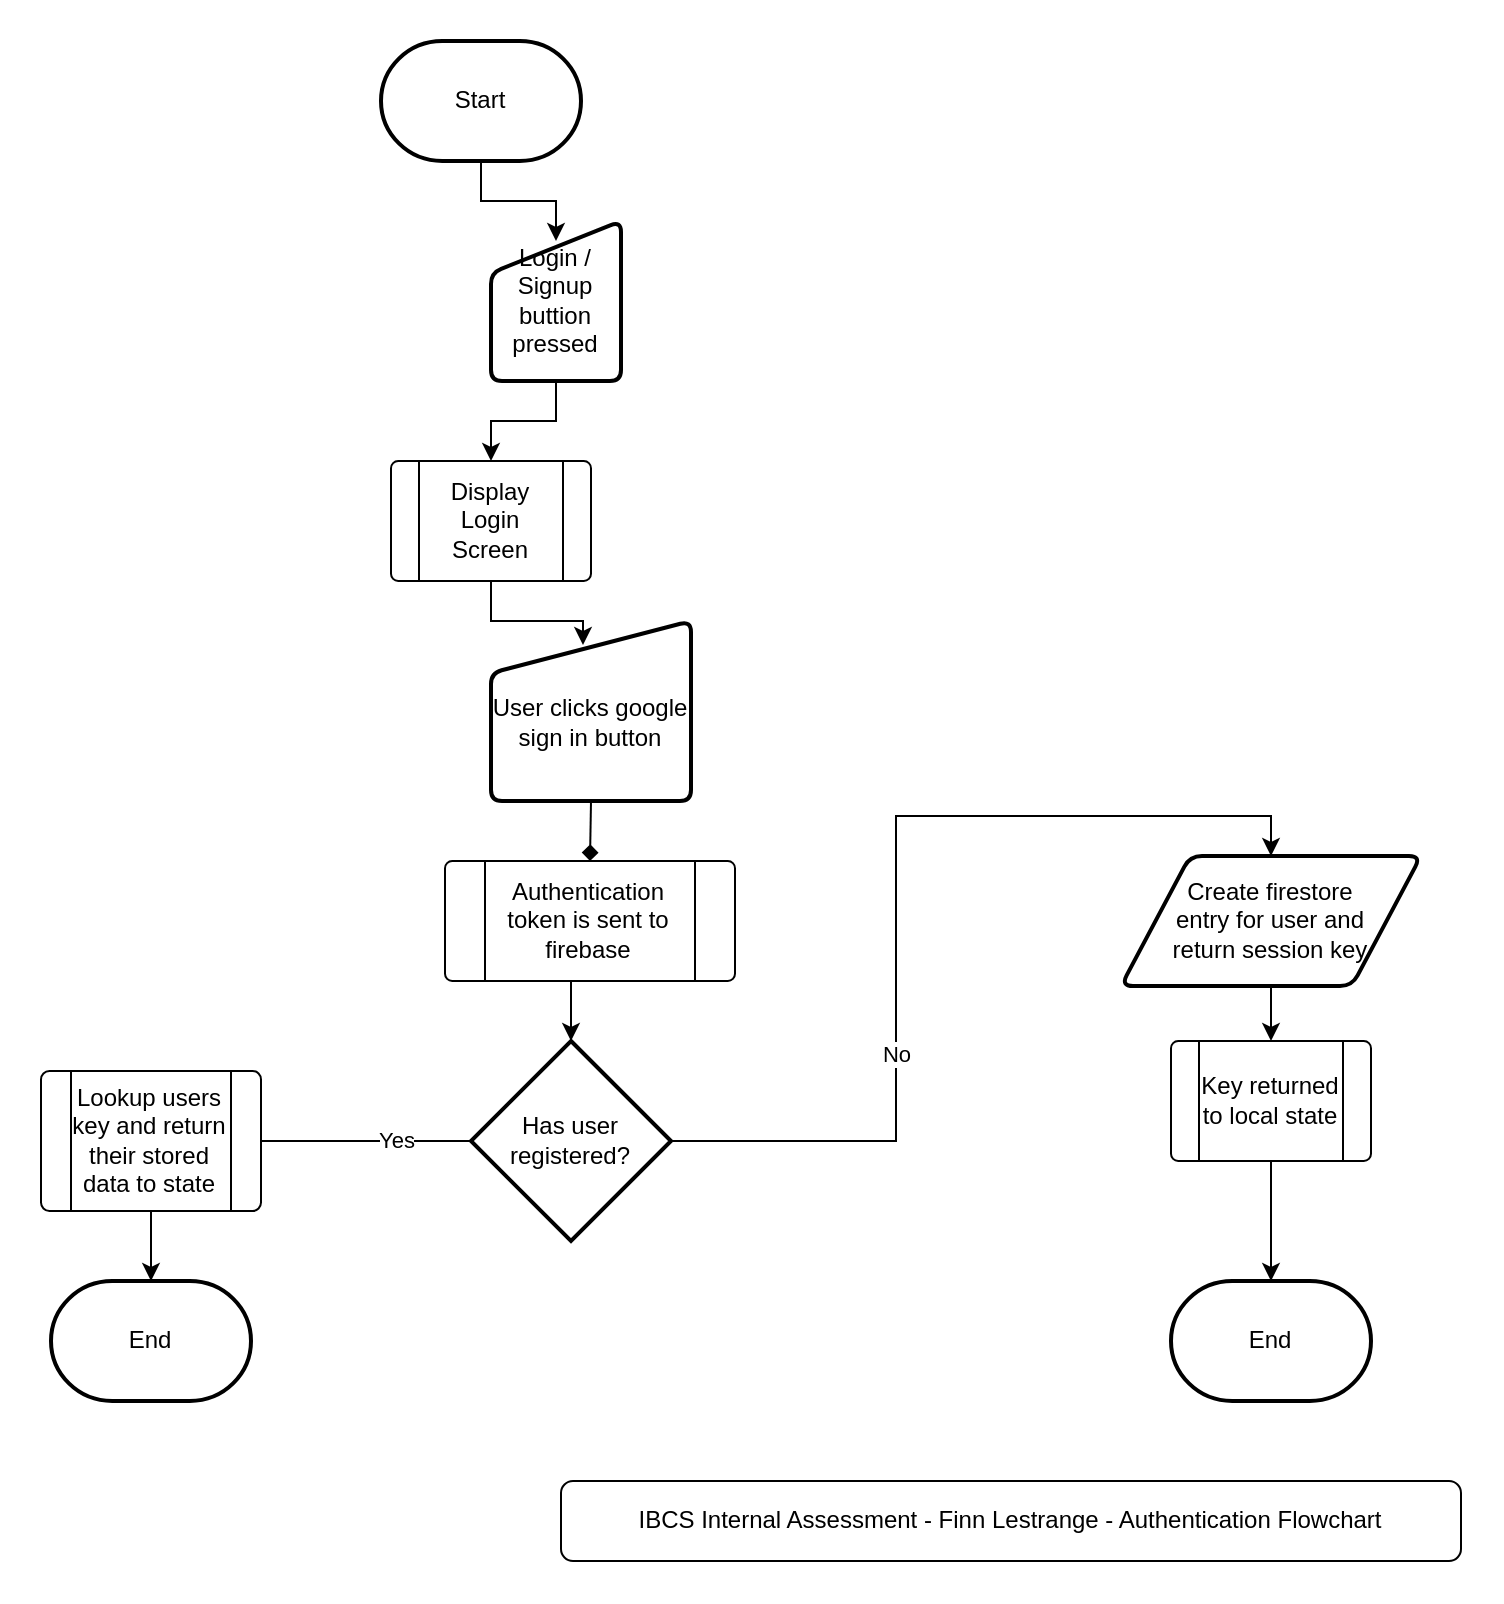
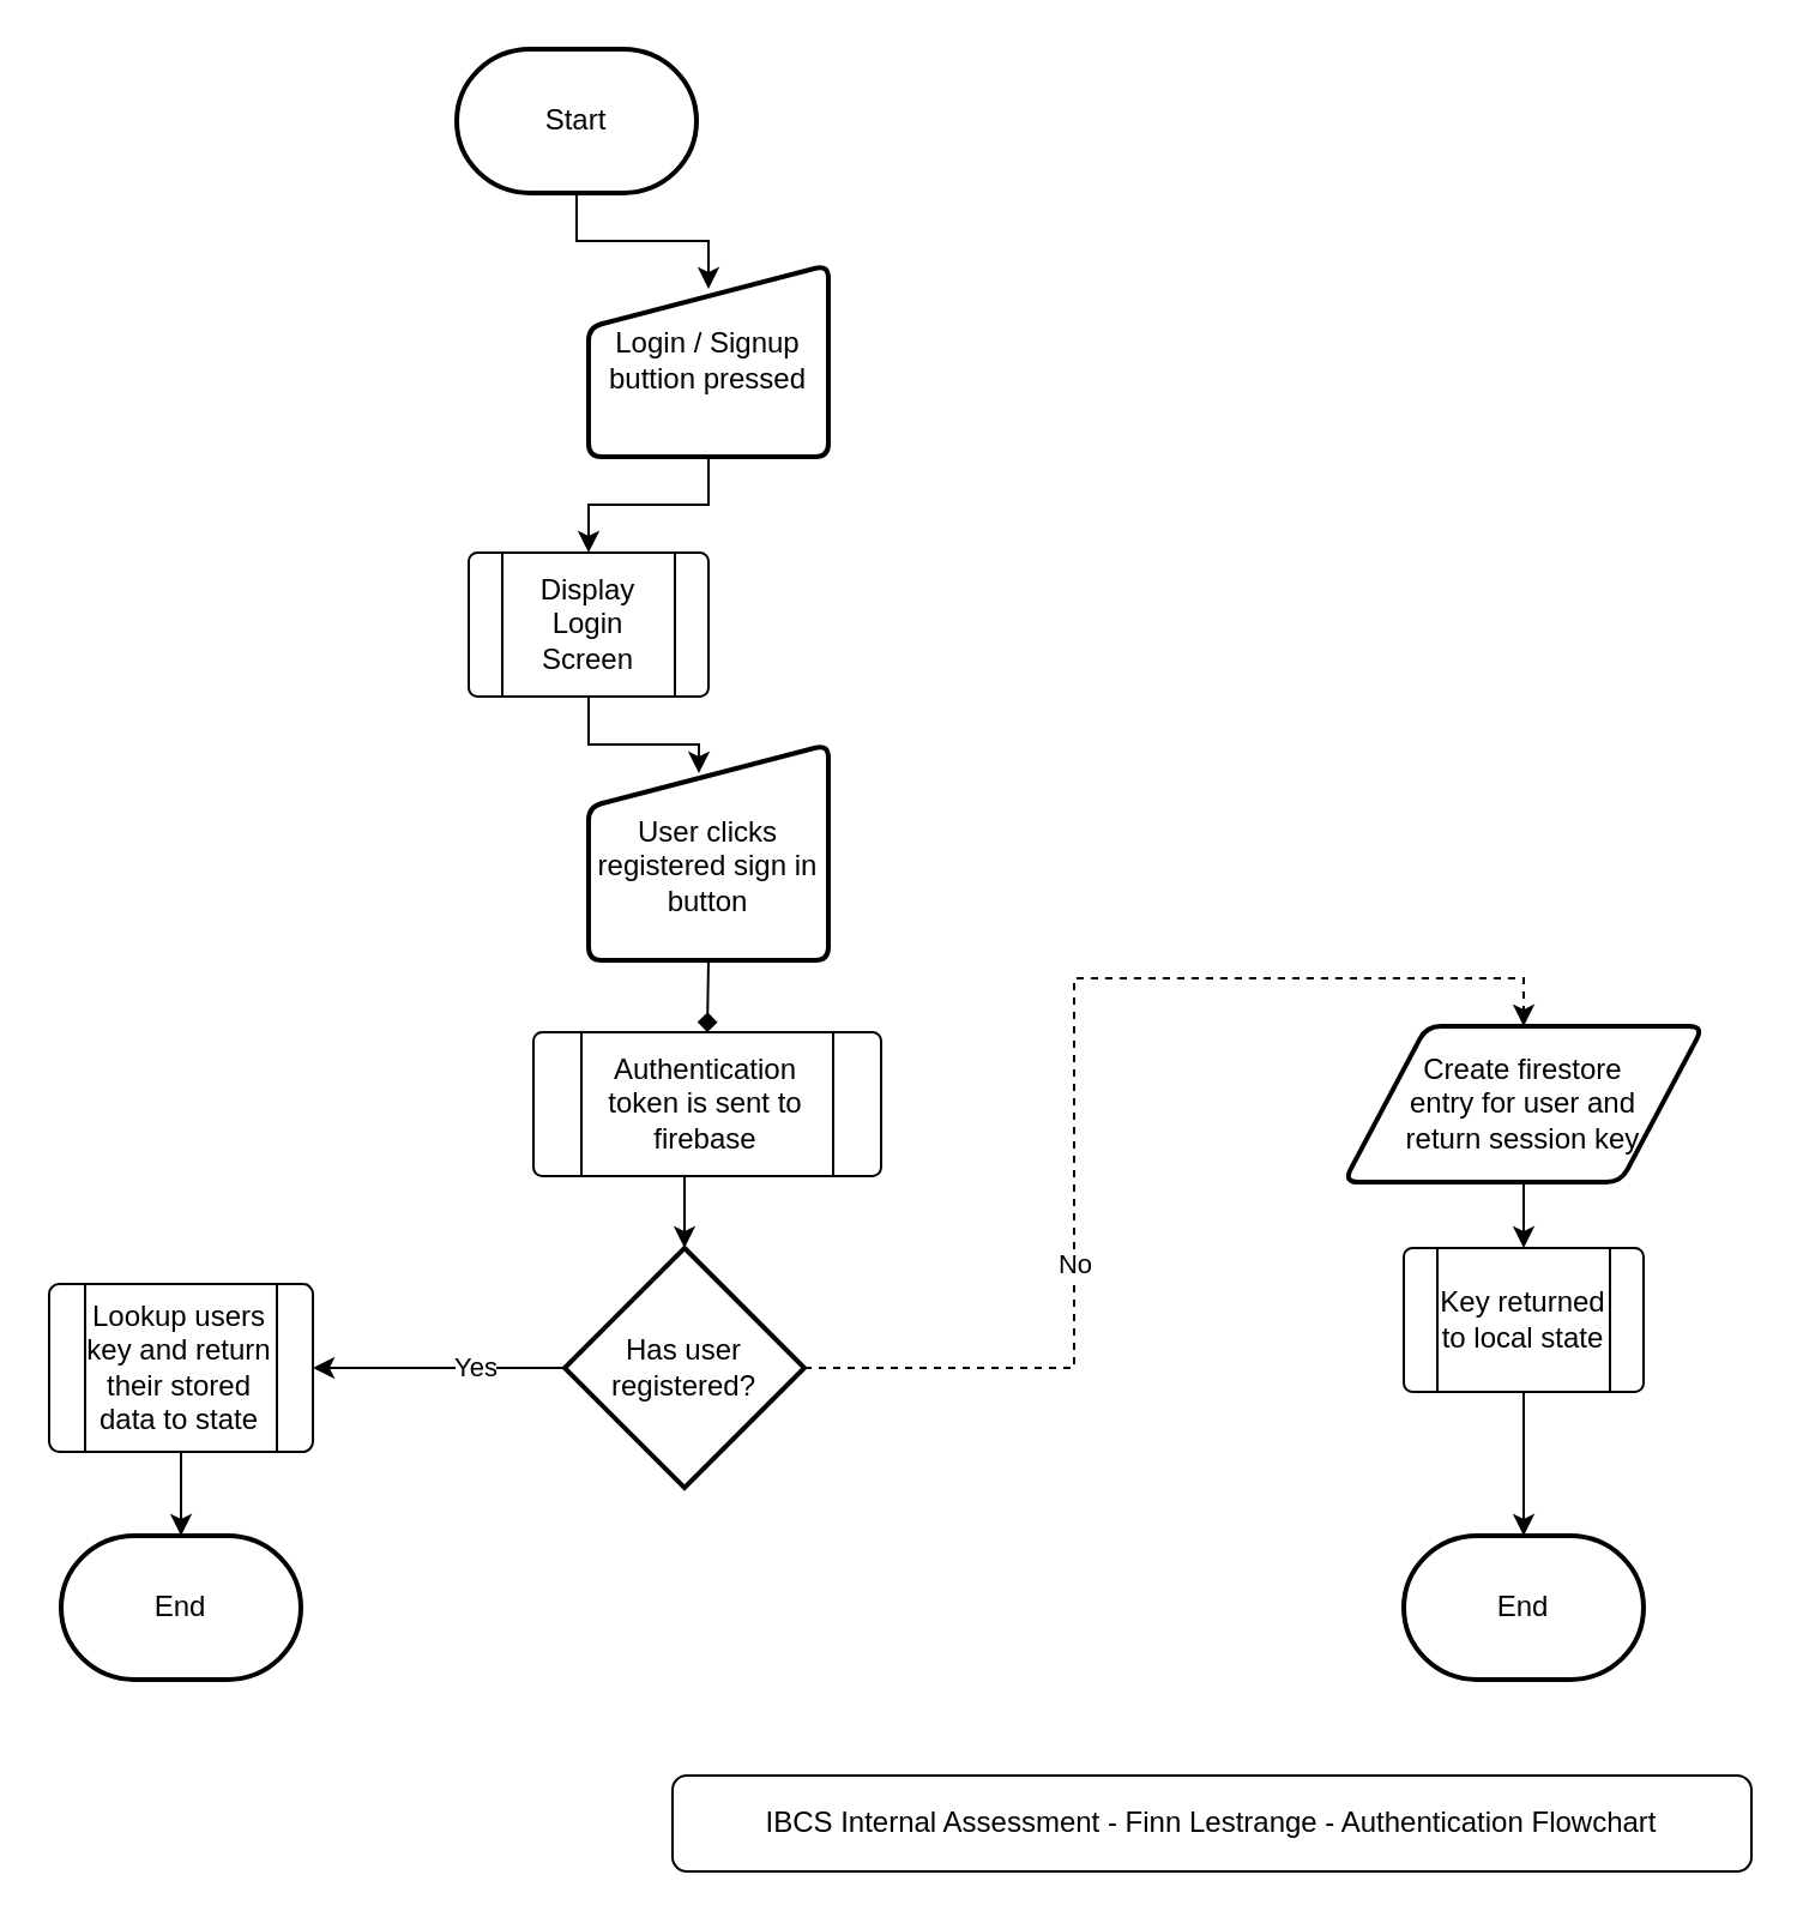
- <mxCell id="6" value="Login / Signup buttion pressed" style="html=1;strokeWidth=2;shape=manualInput;whiteSpace=wrap;rounded=1;size=26;arcSize=11;" vertex="1" parent="1"><mxGeometry x="245" y="110" width="65" height="80" as="geometry" /></mxCell>
+ <mxCell id="6" value="Login / Signup buttion pressed" style="html=1;strokeWidth=2;shape=manualInput;whiteSpace=wrap;rounded=1;size=26;arcSize=11;" vertex="1" parent="1"><mxGeometry x="245" y="110" width="100" height="80" as="geometry" /></mxCell>
- <mxCell id="10" value="User clicks google sign in button" style="html=1;strokeWidth=2;shape=manualInput;whiteSpace=wrap;rounded=1;size=26;arcSize=11;spacingBottom=-12;" vertex="1" parent="1"><mxGeometry x="245" y="310" width="100" height="90" as="geometry" /></mxCell>
+ <mxCell id="10" value="User clicks registered sign in button" style="html=1;strokeWidth=2;shape=manualInput;whiteSpace=wrap;rounded=1;size=26;arcSize=11;spacingBottom=-12;" vertex="1" parent="1"><mxGeometry x="245" y="310" width="100" height="90" as="geometry" /></mxCell>
- <mxCell id="13" style="edgeStyle=orthogonalEdgeStyle;rounded=0;orthogonalLoop=1;jettySize=auto;html=1;exitX=1;exitY=0.5;exitDx=0;exitDy=0;exitPerimeter=0;entryX=0.5;entryY=0;entryDx=0;entryDy=0;" edge="1" parent="1" source="17" target="19"><mxGeometry relative="1" as="geometry" /></mxCell>
+ <mxCell id="13" style="edgeStyle=orthogonalEdgeStyle;rounded=0;orthogonalLoop=1;jettySize=auto;html=1;exitX=1;exitY=0.5;exitDx=0;exitDy=0;exitPerimeter=0;entryX=0.5;entryY=0;entryDx=0;entryDy=0;dashed=1;" edge="1" parent="1" source="17" target="19"><mxGeometry relative="1" as="geometry" /></mxCell>
- <mxCell id="15" style="edgeStyle=orthogonalEdgeStyle;rounded=0;orthogonalLoop=1;jettySize=auto;html=1;exitX=0;exitY=0.5;exitDx=0;exitDy=0;exitPerimeter=0;entryX=1;entryY=0.5;entryDx=0;entryDy=0;endArrow=none;" edge="1" parent="1" source="17" target="24"><mxGeometry relative="1" as="geometry" /></mxCell>
+ <mxCell id="15" style="edgeStyle=orthogonalEdgeStyle;rounded=0;orthogonalLoop=1;jettySize=auto;html=1;exitX=0;exitY=0.5;exitDx=0;exitDy=0;exitPerimeter=0;entryX=1;entryY=0.5;entryDx=0;entryDy=0;" edge="1" parent="1" source="17" target="24"><mxGeometry relative="1" as="geometry" /></mxCell>
